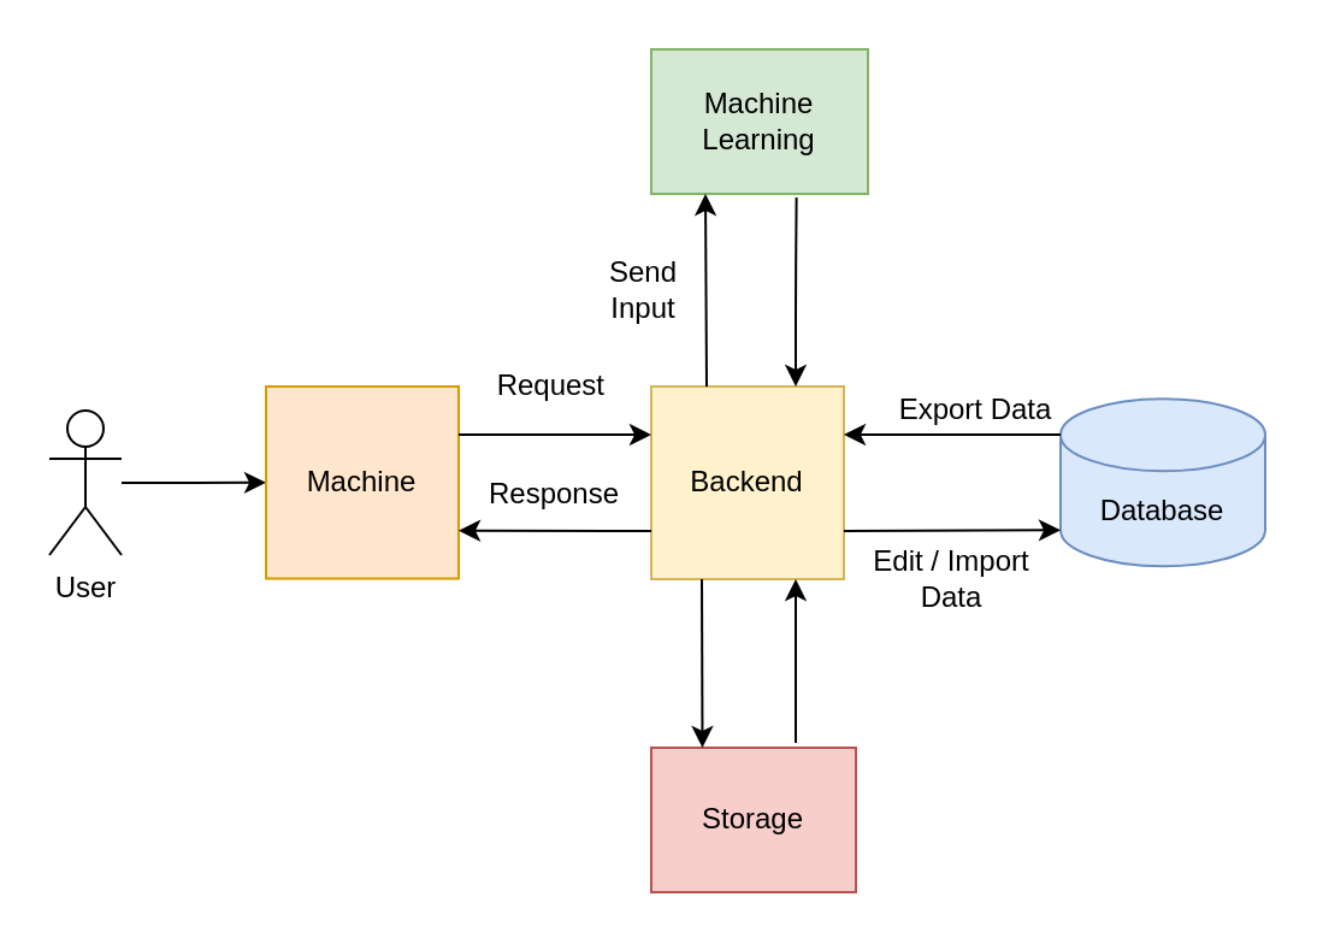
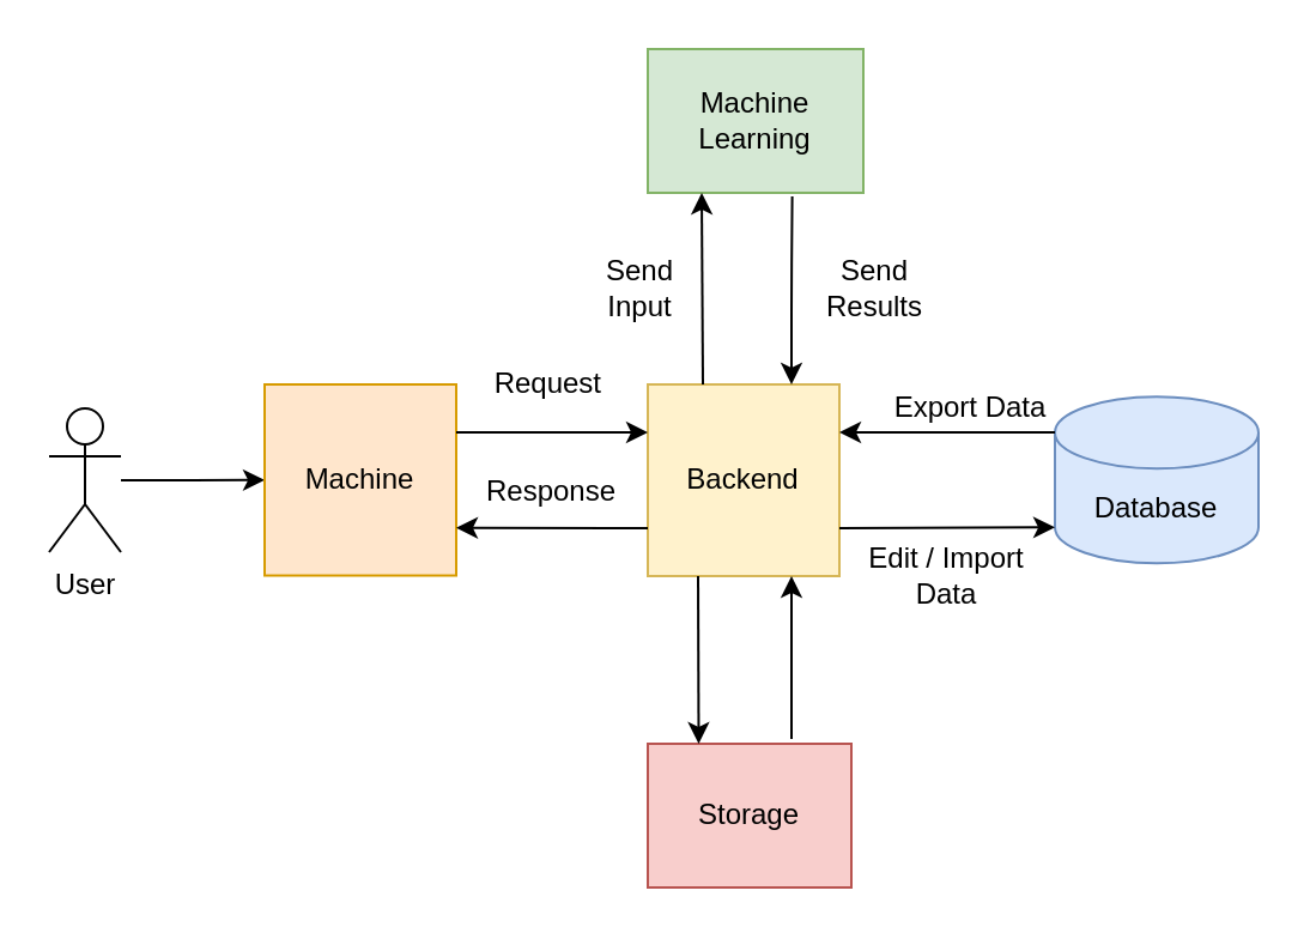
+ <mxCell id="15" value="Send Results" style="text;html=1;strokeColor=none;fillColor=none;align=center;verticalAlign=middle;whiteSpace=wrap;rounded=0;" parent="1" vertex="1"><mxGeometry x="345" y="110" width="40" height="20" as="geometry" /></mxCell>
